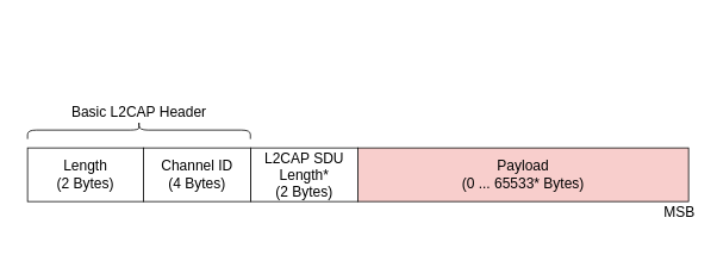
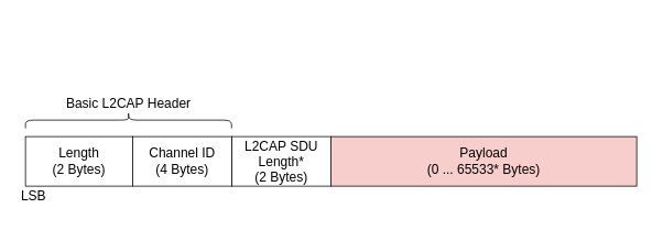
+ <mxCell id="8" value="LSB" style="text;html=1;strokeColor=none;fillColor=none;align=center;verticalAlign=middle;whiteSpace=wrap;rounded=0;fontSize=16;" parent="1" vertex="1"><mxGeometry y="227" width="40" height="20" as="geometry" x="20" /></mxCell>
- <mxCell id="7" value="MSB" style="text;html=1;strokeColor=none;fillColor=none;align=center;verticalAlign=middle;whiteSpace=wrap;rounded=0;fontSize=16;" parent="1" vertex="1"><mxGeometry x="740" y="227" width="40" height="20" as="geometry" /></mxCell>
